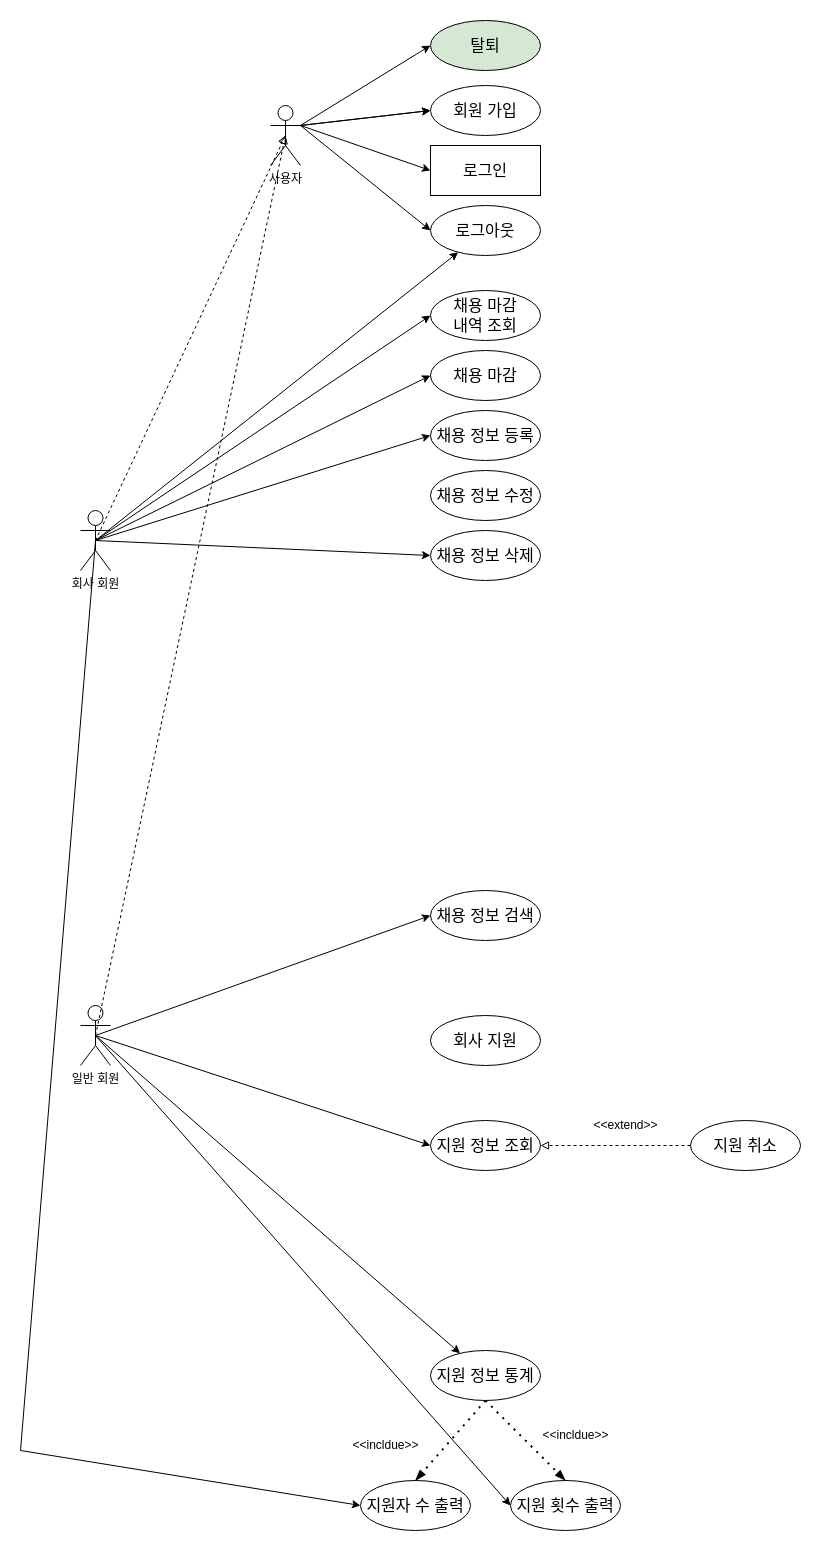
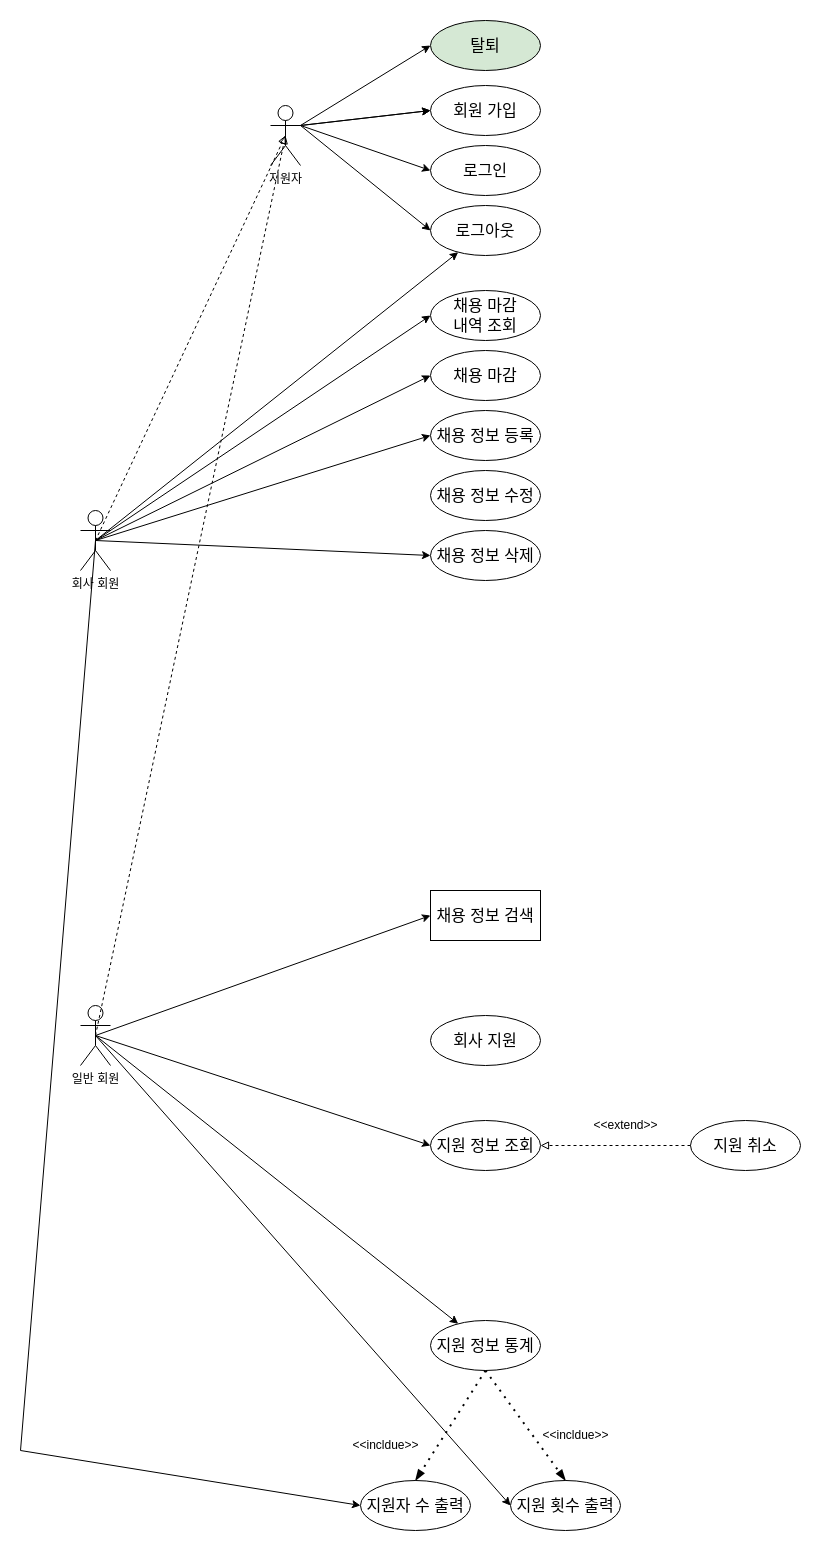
- <mxCell id="43" value="&lt;font style=&quot;font-size: 16px;&quot;&gt;로그인&lt;/font&gt;" style="whiteSpace=wrap;html=1;rounded=0;" parent="40" vertex="1"><mxGeometry y="125" width="110" height="50" as="geometry" /></mxCell>
+ <mxCell id="43" value="&lt;font style=&quot;font-size: 16px;&quot;&gt;로그인&lt;/font&gt;" style="ellipse;whiteSpace=wrap;html=1;" parent="40" vertex="1"><mxGeometry y="125" width="110" height="50" as="geometry" /></mxCell>
- <mxCell id="2" value="사용자" style="shape=umlActor;verticalLabelPosition=bottom;verticalAlign=top;html=1;outlineConnect=0;" parent="1" vertex="1"><mxGeometry x="270" y="105" width="30" height="60" as="geometry" /></mxCell>
+ <mxCell id="2" value="지원자" style="shape=umlActor;verticalLabelPosition=bottom;verticalAlign=top;html=1;outlineConnect=0;" parent="1" vertex="1"><mxGeometry x="270" y="105" width="30" height="60" as="geometry" /></mxCell>
- <mxCell id="5" value="&lt;font style=&quot;font-size: 16px;&quot;&gt;채용 정보 검색&lt;/font&gt;" style="ellipse;whiteSpace=wrap;html=1;" parent="1" vertex="1"><mxGeometry x="430" y="890" width="110" height="50" as="geometry" /></mxCell>
+ <mxCell id="5" value="&lt;font style=&quot;font-size: 16px;&quot;&gt;채용 정보 검색&lt;/font&gt;" style="whiteSpace=wrap;html=1;rounded=0;" parent="1" vertex="1"><mxGeometry x="430" y="890" width="110" height="50" as="geometry" /></mxCell>
- <mxCell id="10" value="&lt;font style=&quot;font-size: 16px;&quot;&gt;지원 정보 통계&lt;/font&gt;" style="ellipse;whiteSpace=wrap;html=1;" parent="1" vertex="1"><mxGeometry x="430" y="1350" width="110" height="50" as="geometry" /></mxCell>
+ <mxCell id="10" value="&lt;font style=&quot;font-size: 16px;&quot;&gt;지원 정보 통계&lt;/font&gt;" style="ellipse;whiteSpace=wrap;html=1;" parent="1" vertex="1"><mxGeometry x="430" y="1320" width="110" height="50" as="geometry" /></mxCell>
